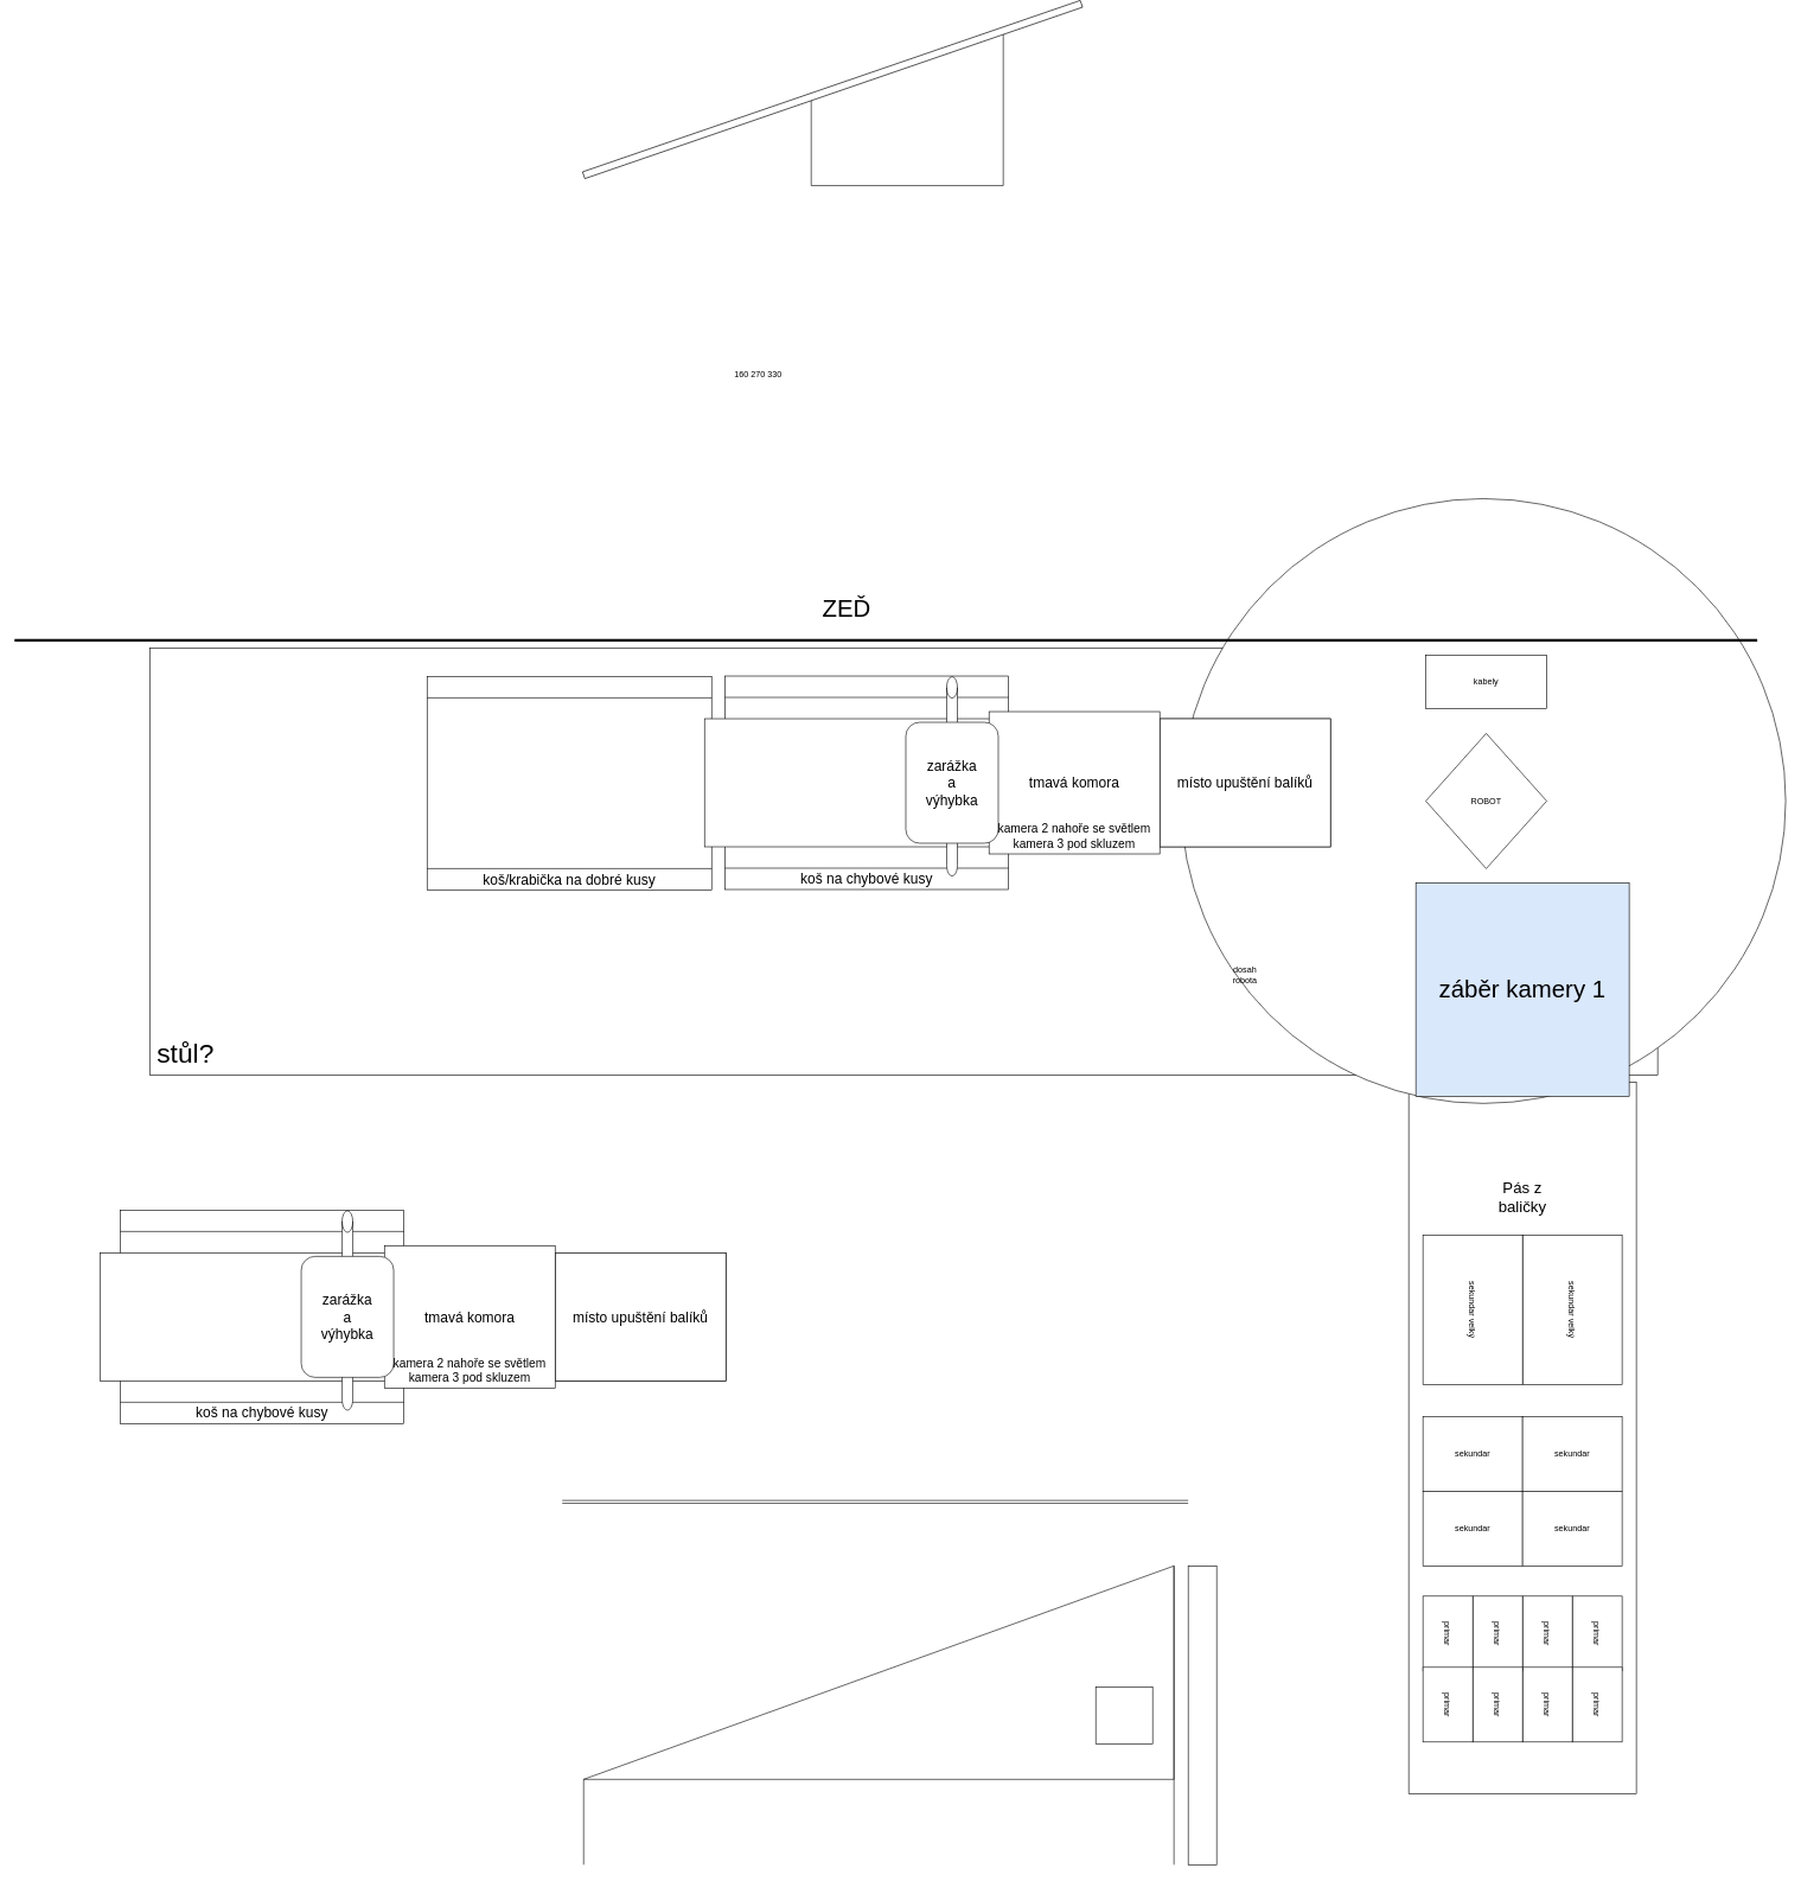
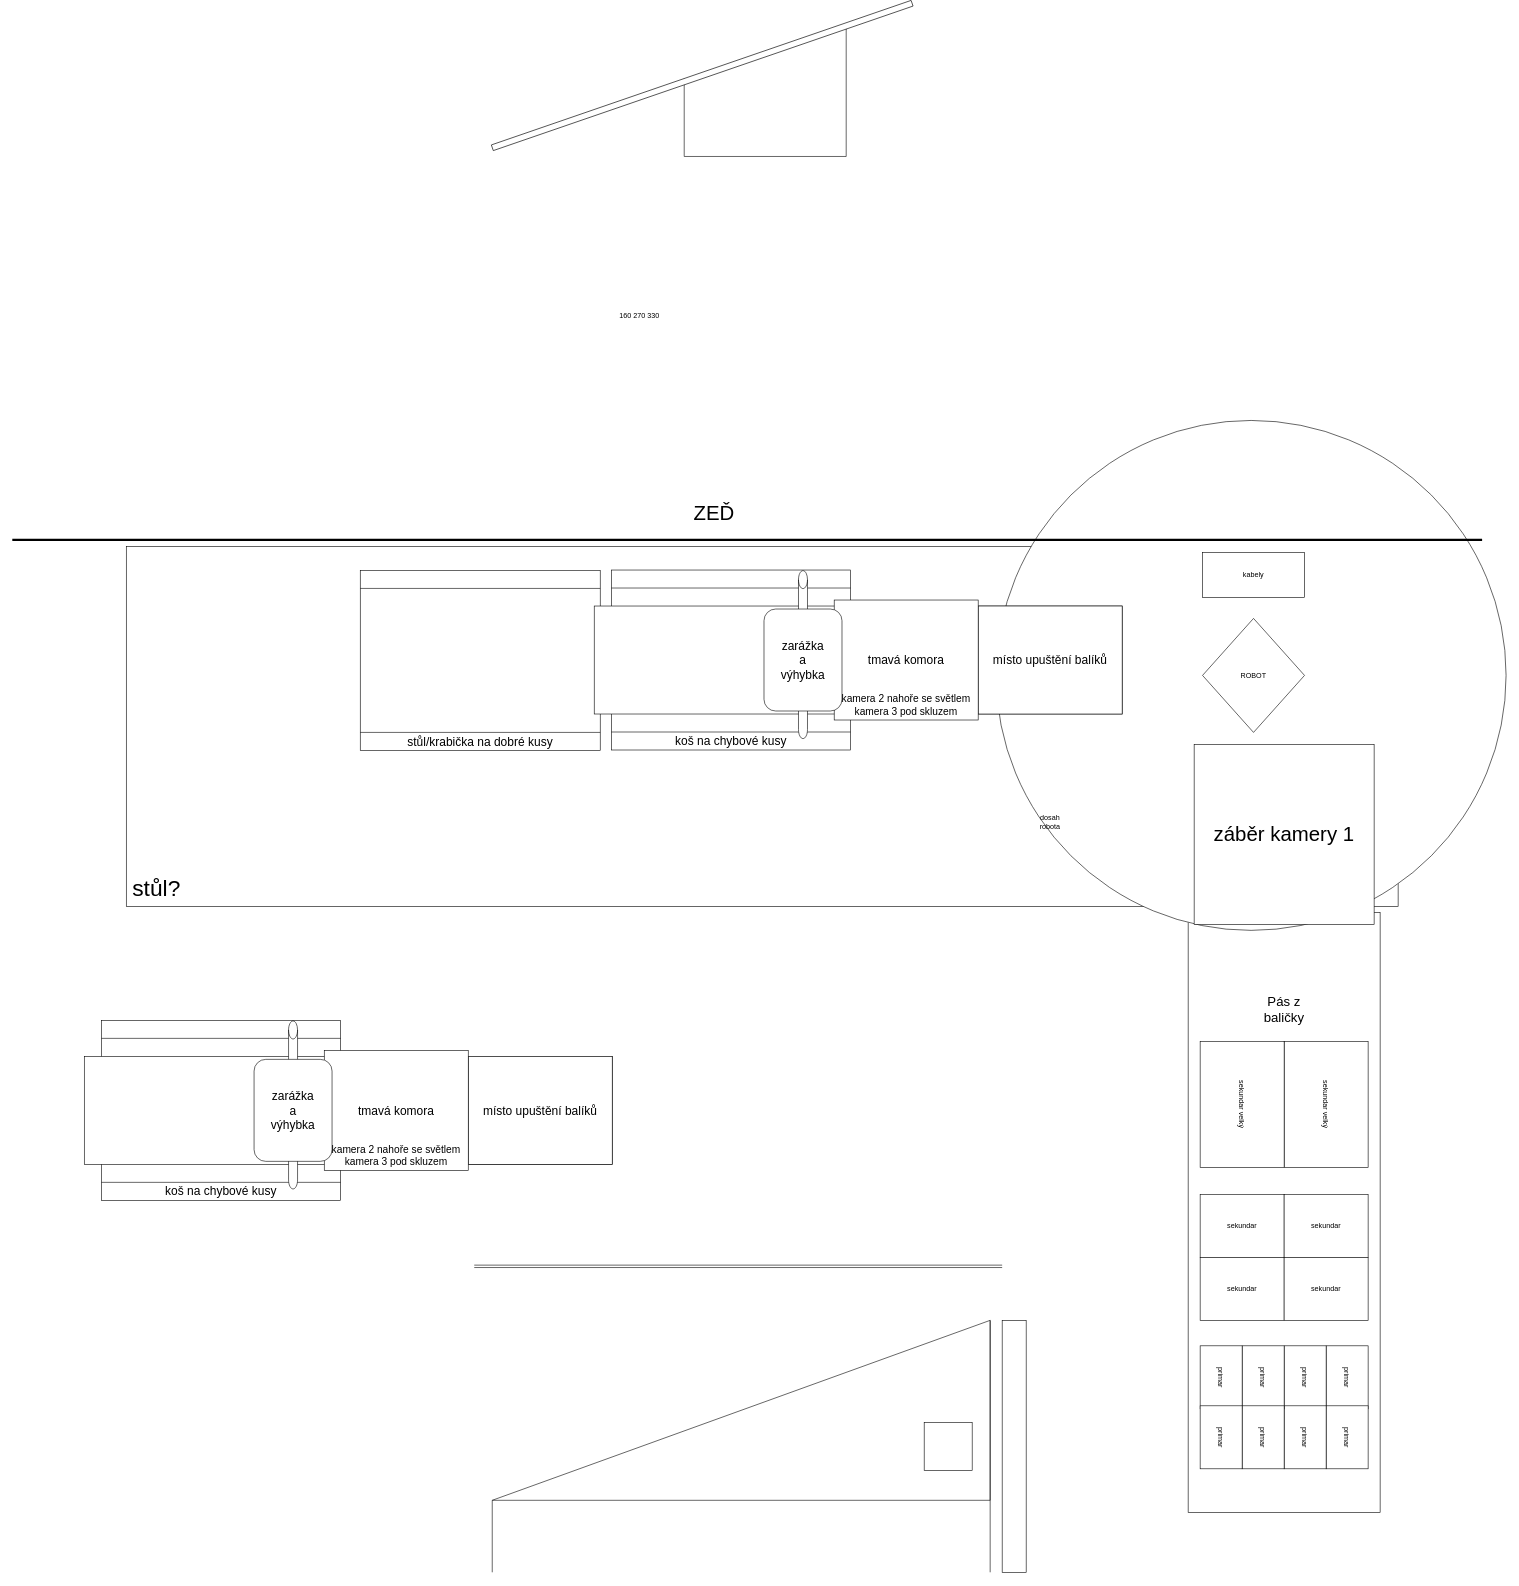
- <mxCell id="7" value="koš/krabička na dobré kusy" style="text;html=1;strokeColor=none;fillColor=none;align=center;verticalAlign=middle;whiteSpace=wrap;rounded=0;fontSize=20;" vertex="1" parent="5"><mxGeometry x="15" y="270" width="370" height="30" as="geometry" /></mxCell>
+ <mxCell id="7" value="stůl/krabička na dobré kusy" style="text;html=1;strokeColor=none;fillColor=none;align=center;verticalAlign=middle;whiteSpace=wrap;rounded=0;fontSize=20;" vertex="1" parent="5"><mxGeometry x="15" y="270" width="370" height="30" as="geometry" /></mxCell>
- <mxCell id="30" value="záběr kamery 1" style="whiteSpace=wrap;html=1;aspect=fixed;fontSize=34;fillColor=#dae8fc;" vertex="1" parent="25"><mxGeometry x="330" y="539.996" width="300" height="300" as="geometry" /></mxCell>
+ <mxCell id="30" value="záběr kamery 1" style="whiteSpace=wrap;html=1;aspect=fixed;fontSize=34;" vertex="1" parent="25"><mxGeometry x="330" y="539.996" width="300" height="300" as="geometry" /></mxCell>
